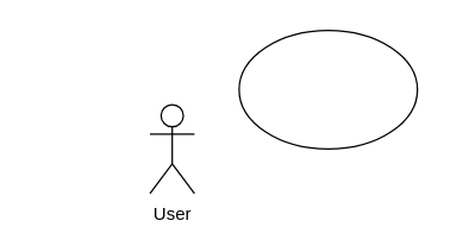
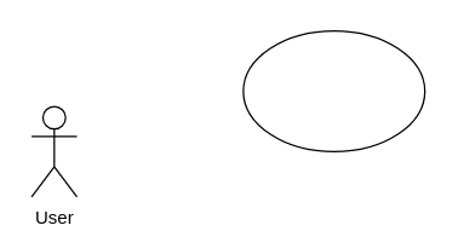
- <mxCell id="2" value="User" style="shape=umlActor;verticalLabelPosition=bottom;verticalAlign=top;html=1;outlineConnect=0;" vertex="1" parent="1"><mxGeometry x="100" y="70" width="30" height="60" as="geometry" /></mxCell>
+ <mxCell id="2" value="User" style="shape=umlActor;verticalLabelPosition=bottom;verticalAlign=top;html=1;outlineConnect=0;" vertex="1" parent="1"><mxGeometry x="20" y="70" width="30" height="60" as="geometry" /></mxCell>
